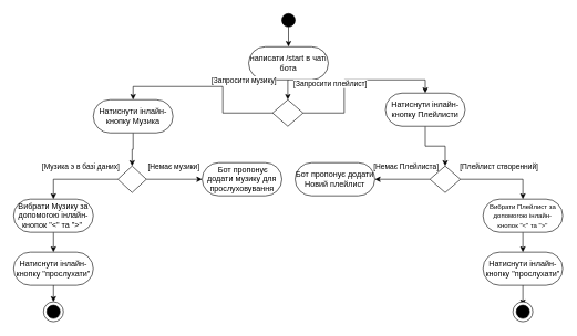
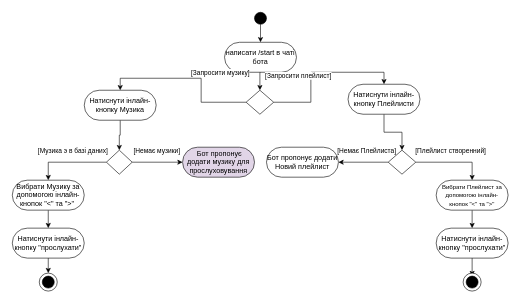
- <mxCell id="15" value="&amp;nbsp;Бот пропонує додати музику для прослуховування" style="rounded=1;whiteSpace=wrap;html=1;arcSize=50;" vertex="1" parent="1"><mxGeometry x="304" y="245" width="120" height="50" as="geometry" /></mxCell>
+ <mxCell id="15" value="&amp;nbsp;Бот пропонує додати музику для прослуховування" style="rounded=1;whiteSpace=wrap;html=1;arcSize=50;fillColor=#e1d5e7;" vertex="1" parent="1"><mxGeometry x="304" y="245" width="120" height="50" as="geometry" /></mxCell>
